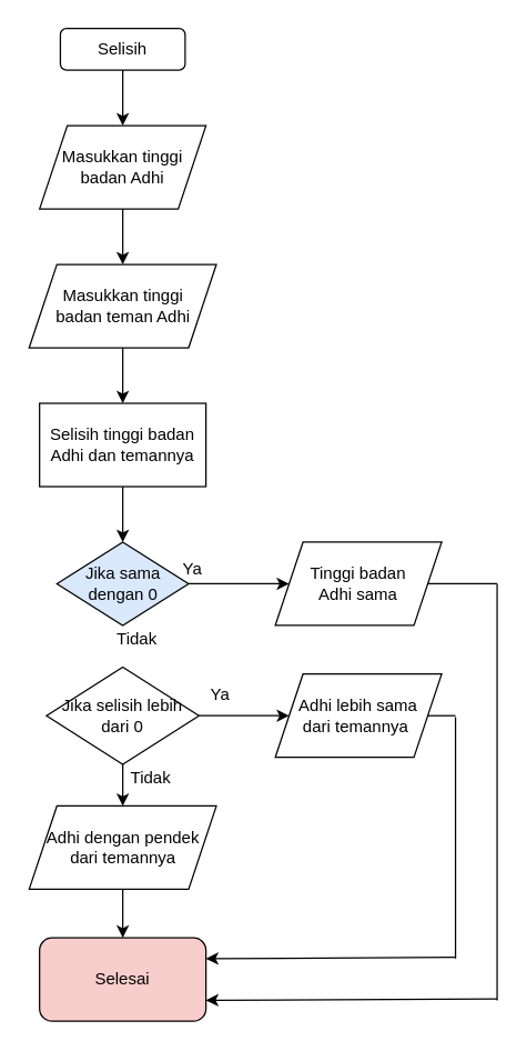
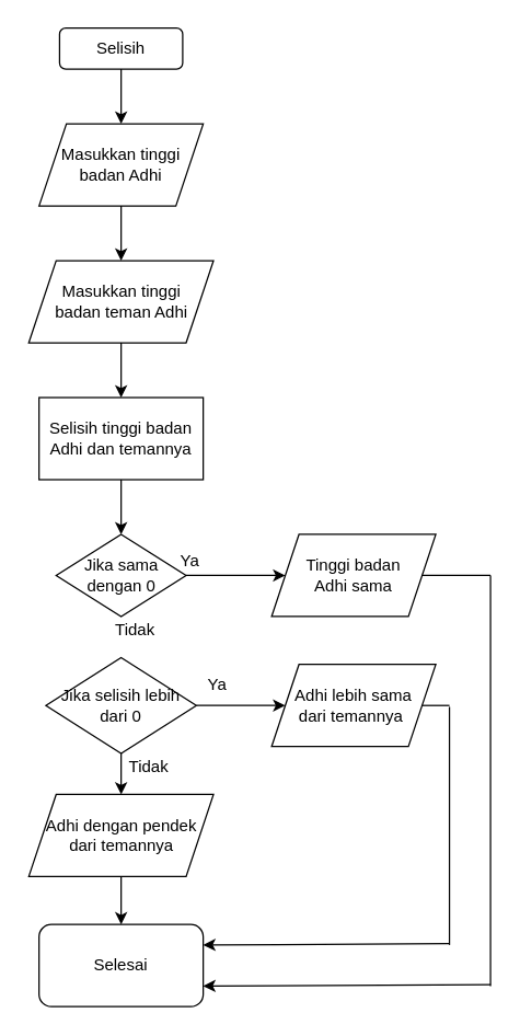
- <mxCell id="11" value="Jika sama&lt;br&gt;dengan 0" style="rhombus;whiteSpace=wrap;html=1;fillColor=#dae8fc;" vertex="1" parent="1"><mxGeometry x="40.5" y="390" width="95" height="60" as="geometry" /></mxCell>
+ <mxCell id="11" value="Jika sama&lt;br&gt;dengan 0" style="rhombus;whiteSpace=wrap;html=1;" vertex="1" parent="1"><mxGeometry x="40.5" y="390" width="95" height="60" as="geometry" /></mxCell>
- <mxCell id="23" value="Selesai" style="rounded=1;whiteSpace=wrap;html=1;fillColor=#f8cecc;" vertex="1" parent="1"><mxGeometry x="28" y="675" width="120" height="60" as="geometry" /></mxCell>
+ <mxCell id="23" value="Selesai" style="rounded=1;whiteSpace=wrap;html=1;" vertex="1" parent="1"><mxGeometry x="28" y="675" width="120" height="60" as="geometry" /></mxCell>
